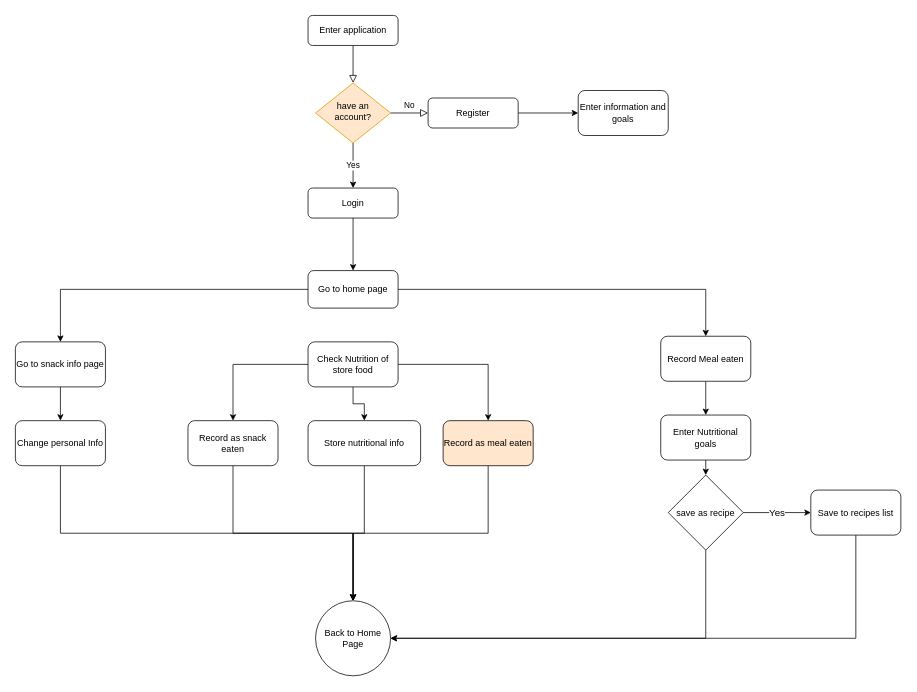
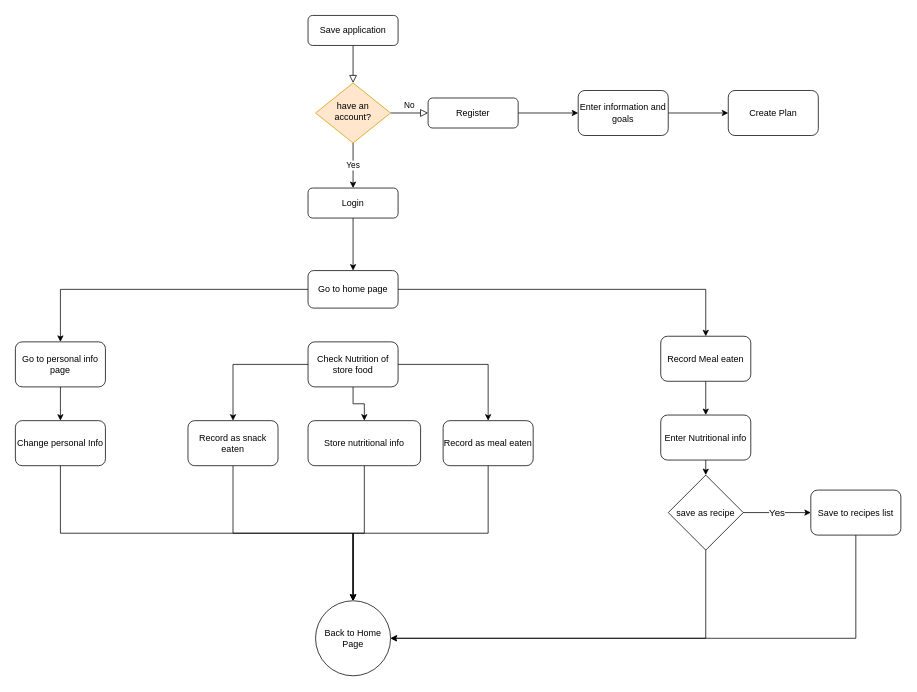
- <mxCell id="3" value="Enter application" style="rounded=1;whiteSpace=wrap;html=1;fontSize=12;glass=0;strokeWidth=1;shadow=0;" parent="1" vertex="1"><mxGeometry x="410" y="20" width="120" height="40" as="geometry" /></mxCell>
+ <mxCell id="3" value="Save application" style="rounded=1;whiteSpace=wrap;html=1;fontSize=12;glass=0;strokeWidth=1;shadow=0;" parent="1" vertex="1"><mxGeometry x="410" y="20" width="120" height="40" as="geometry" /></mxCell>
+ <mxCell id="22" style="edgeStyle=orthogonalEdgeStyle;rounded=0;orthogonalLoop=1;jettySize=auto;html=1;exitX=1;exitY=0.5;exitDx=0;exitDy=0;entryX=0;entryY=0.5;entryDx=0;entryDy=0;" edge="1" parent="1" source="23" target="39"><mxGeometry relative="1" as="geometry" /></mxCell>
+ <mxCell id="39" value="Create Plan" style="rounded=1;whiteSpace=wrap;html=1;" vertex="1" parent="1"><mxGeometry x="970" y="120" width="120" height="60" as="geometry" /></mxCell>
- <mxCell id="15" value="Go to snack info page" style="rounded=1;whiteSpace=wrap;html=1;" vertex="1" parent="1"><mxGeometry x="20" y="455" width="120" height="60" as="geometry" /></mxCell>
+ <mxCell id="15" value="Go to personal info page" style="rounded=1;whiteSpace=wrap;html=1;" vertex="1" parent="1"><mxGeometry x="20" y="455" width="120" height="60" as="geometry" /></mxCell>
- <mxCell id="31" value="Enter Nutritional goals" style="rounded=1;whiteSpace=wrap;html=1;" vertex="1" parent="1"><mxGeometry x="880" y="552.5" width="120" height="60" as="geometry" /></mxCell>
+ <mxCell id="31" value="Enter Nutritional info" style="rounded=1;whiteSpace=wrap;html=1;" vertex="1" parent="1"><mxGeometry x="880" y="552.5" width="120" height="60" as="geometry" /></mxCell>
- <mxCell id="29" value="Record as meal eaten" style="rounded=1;whiteSpace=wrap;html=1;fillColor=#ffe6cc;" vertex="1" parent="1"><mxGeometry x="590" y="560" width="120" height="60" as="geometry" /></mxCell>
+ <mxCell id="29" value="Record as meal eaten" style="rounded=1;whiteSpace=wrap;html=1;" vertex="1" parent="1"><mxGeometry x="590" y="560" width="120" height="60" as="geometry" /></mxCell>
